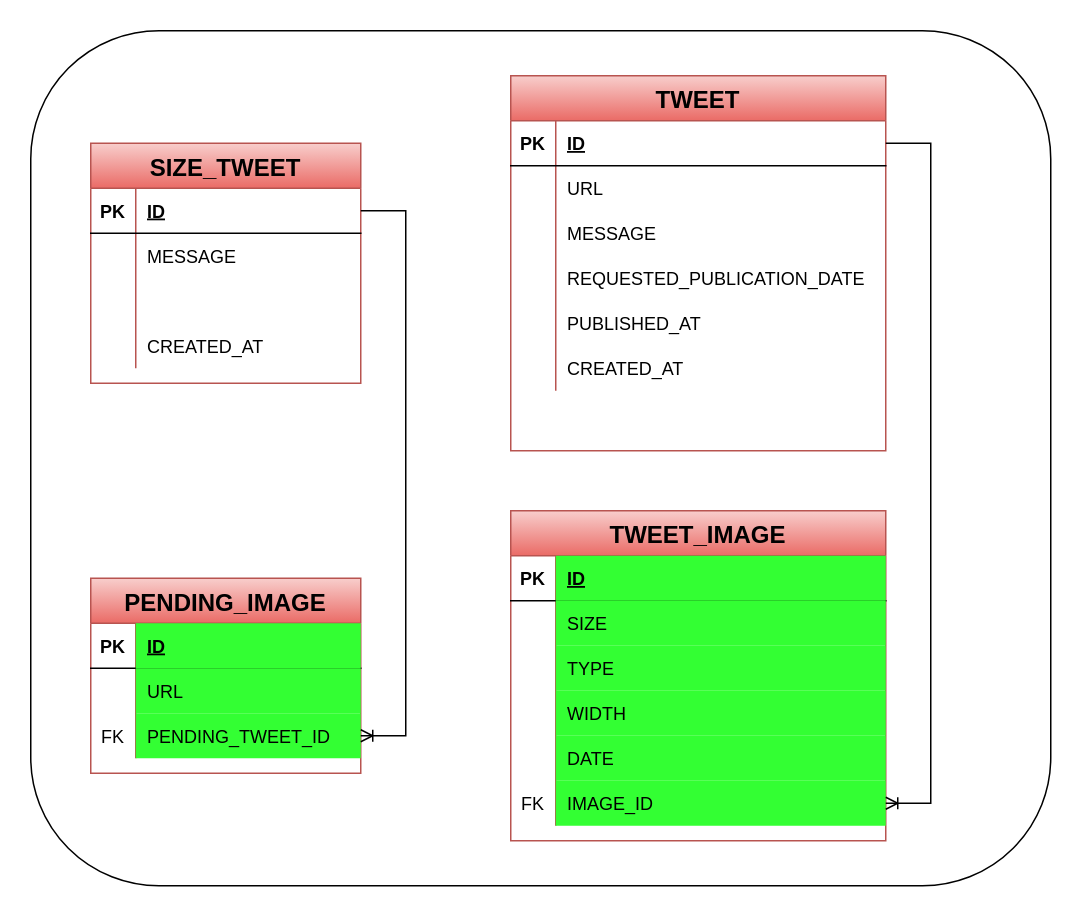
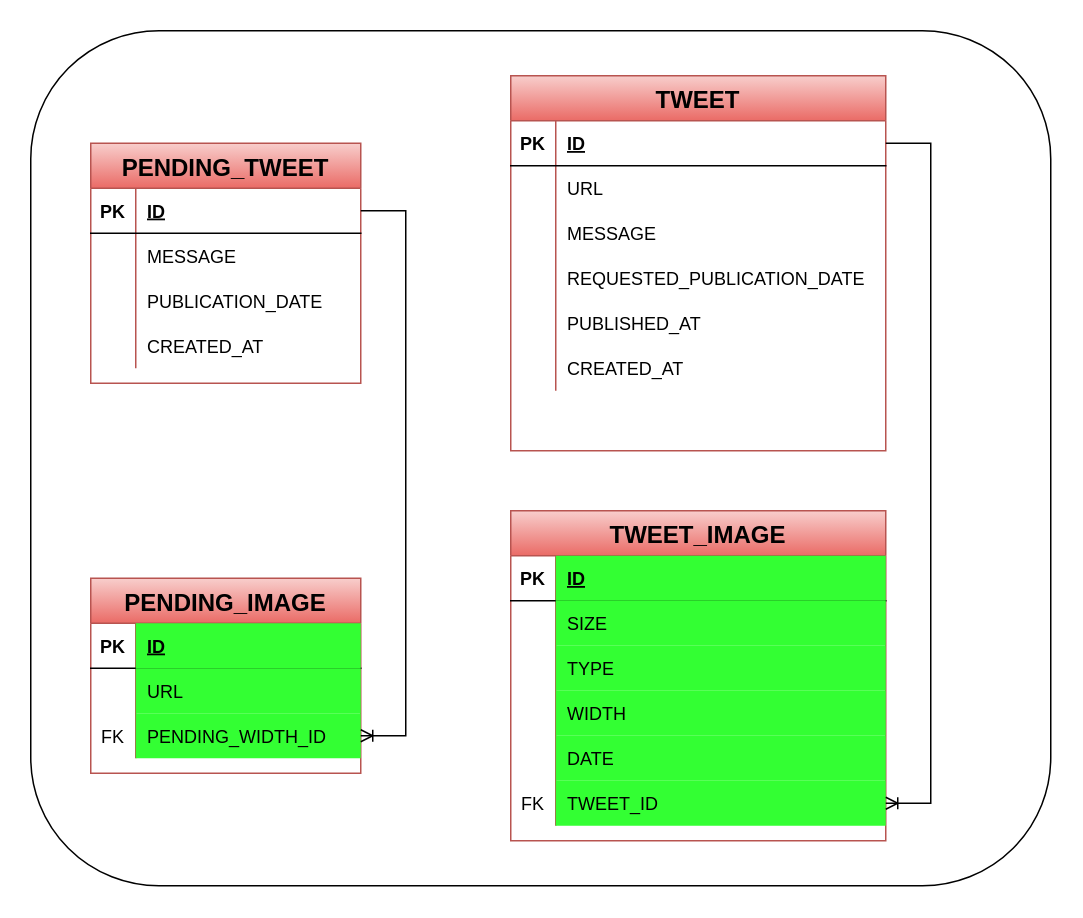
- <mxCell id="3" value="SIZE_TWEET" style="shape=table;startSize=30;container=1;collapsible=1;childLayout=tableLayout;fixedRows=1;rowLines=0;fontStyle=1;align=center;resizeLast=1;fontSize=16;gradientColor=#ea6b66;fillColor=#f8cecc;strokeColor=#b85450;" vertex="1" parent="1"><mxGeometry x="60" y="95" width="180" height="160" as="geometry"><mxRectangle x="90" y="690" width="200" height="30" as="alternateBounds" /></mxGeometry></mxCell>
+ <mxCell id="3" value="PENDING_TWEET" style="shape=table;startSize=30;container=1;collapsible=1;childLayout=tableLayout;fixedRows=1;rowLines=0;fontStyle=1;align=center;resizeLast=1;fontSize=16;gradientColor=#ea6b66;fillColor=#f8cecc;strokeColor=#b85450;" vertex="1" parent="1"><mxGeometry x="60" y="95" width="180" height="160" as="geometry"><mxRectangle x="90" y="690" width="200" height="30" as="alternateBounds" /></mxGeometry></mxCell>
+ <mxCell id="12" value="PUBLICATION_DATE" style="shape=partialRectangle;connectable=0;fillColor=none;top=0;left=0;bottom=0;right=0;align=left;spacingLeft=6;overflow=hidden;" vertex="1" parent="10"><mxGeometry x="30" width="150" height="30" as="geometry"><mxRectangle width="150" height="30" as="alternateBounds" /></mxGeometry></mxCell>
- <mxCell id="46" value="PENDING_TWEET_ID" style="shape=partialRectangle;connectable=0;fillColor=#33FF33;top=0;left=0;bottom=0;right=0;align=left;spacingLeft=6;overflow=hidden;" vertex="1" parent="44"><mxGeometry x="30" width="150" height="30" as="geometry"><mxRectangle width="150" height="30" as="alternateBounds" /></mxGeometry></mxCell>
+ <mxCell id="46" value="PENDING_WIDTH_ID" style="shape=partialRectangle;connectable=0;fillColor=#33FF33;top=0;left=0;bottom=0;right=0;align=left;spacingLeft=6;overflow=hidden;" vertex="1" parent="44"><mxGeometry x="30" width="150" height="30" as="geometry"><mxRectangle width="150" height="30" as="alternateBounds" /></mxGeometry></mxCell>
- <mxCell id="66" value="IMAGE_ID" style="shape=partialRectangle;connectable=0;fillColor=#33FF33;top=0;left=0;bottom=0;right=0;align=left;spacingLeft=6;overflow=hidden;" vertex="1" parent="64"><mxGeometry x="30" width="220" height="30" as="geometry"><mxRectangle width="220" height="30" as="alternateBounds" /></mxGeometry></mxCell>
+ <mxCell id="66" value="TWEET_ID" style="shape=partialRectangle;connectable=0;fillColor=#33FF33;top=0;left=0;bottom=0;right=0;align=left;spacingLeft=6;overflow=hidden;" vertex="1" parent="64"><mxGeometry x="30" width="220" height="30" as="geometry"><mxRectangle width="220" height="30" as="alternateBounds" /></mxGeometry></mxCell>
